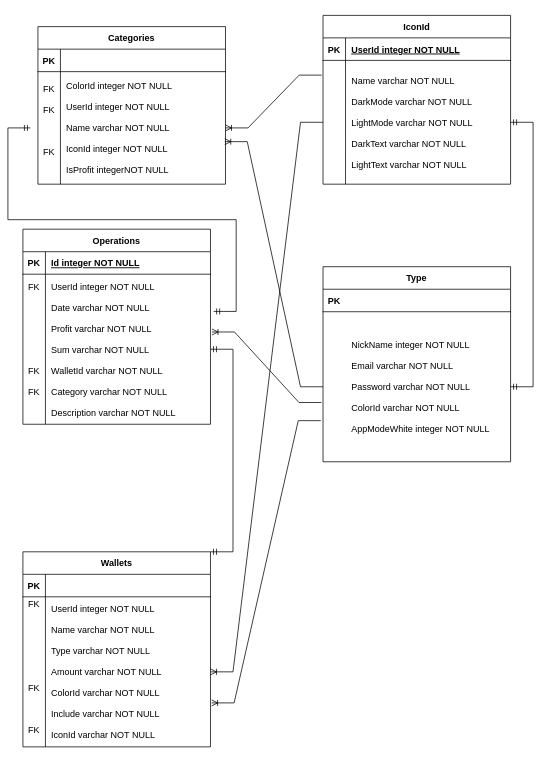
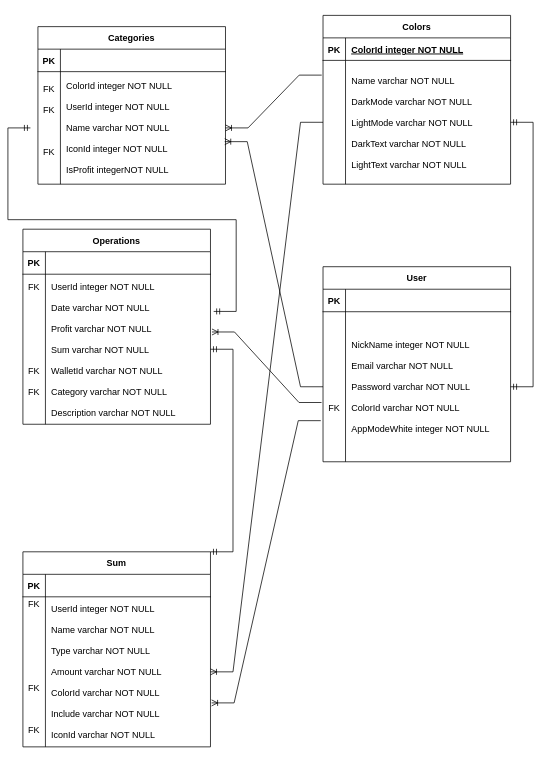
- <mxCell id="2" value="IconId" style="shape=table;startSize=30;container=1;collapsible=1;childLayout=tableLayout;fixedRows=1;rowLines=0;fontStyle=1;align=center;resizeLast=1;" vertex="1" parent="1"><mxGeometry x="430" y="20" width="250" height="225" as="geometry" /></mxCell>
+ <mxCell id="2" value="Colors" style="shape=table;startSize=30;container=1;collapsible=1;childLayout=tableLayout;fixedRows=1;rowLines=0;fontStyle=1;align=center;resizeLast=1;" vertex="1" parent="1"><mxGeometry x="430" y="20" width="250" height="225" as="geometry" /></mxCell>
- <mxCell id="5" value="UserId integer NOT NULL " style="shape=partialRectangle;overflow=hidden;connectable=0;fillColor=none;top=0;left=0;bottom=0;right=0;align=left;spacingLeft=6;fontStyle=5;" vertex="1" parent="3"><mxGeometry x="30" width="220" height="30" as="geometry"><mxRectangle width="220" height="30" as="alternateBounds" /></mxGeometry></mxCell>
+ <mxCell id="5" value="ColorId integer NOT NULL " style="shape=partialRectangle;overflow=hidden;connectable=0;fillColor=none;top=0;left=0;bottom=0;right=0;align=left;spacingLeft=6;fontStyle=5;" vertex="1" parent="3"><mxGeometry x="30" width="220" height="30" as="geometry"><mxRectangle width="220" height="30" as="alternateBounds" /></mxGeometry></mxCell>
- <mxCell id="12" value="Id integer NOT NULL " style="shape=partialRectangle;overflow=hidden;connectable=0;fillColor=none;top=0;left=0;bottom=0;right=0;align=left;spacingLeft=6;fontStyle=5;" vertex="1" parent="10"><mxGeometry x="30" width="220" height="30" as="geometry"><mxRectangle width="220" height="30" as="alternateBounds" /></mxGeometry></mxCell>
- <mxCell id="16" value="Type" style="shape=table;startSize=30;container=1;collapsible=1;childLayout=tableLayout;fixedRows=1;rowLines=0;fontStyle=1;align=center;resizeLast=1;" vertex="1" parent="1"><mxGeometry x="430" y="355" width="250" height="260" as="geometry" /></mxCell>
+ <mxCell id="16" value="User" style="shape=table;startSize=30;container=1;collapsible=1;childLayout=tableLayout;fixedRows=1;rowLines=0;fontStyle=1;align=center;resizeLast=1;" vertex="1" parent="1"><mxGeometry x="430" y="355" width="250" height="260" as="geometry" /></mxCell>
+ <mxCell id="20" value="&#10;&#10;&#10;&#10;&#10;&#10;FK&#10;&#10;" style="shape=partialRectangle;overflow=hidden;connectable=0;fillColor=none;top=0;left=0;bottom=0;right=0;" vertex="1" parent="19"><mxGeometry width="30" height="200" as="geometry"><mxRectangle width="30" height="200" as="alternateBounds" /></mxGeometry></mxCell>
- <mxCell id="22" value="Wallets" style="shape=table;startSize=30;container=1;collapsible=1;childLayout=tableLayout;fixedRows=1;rowLines=0;fontStyle=1;align=center;resizeLast=1;" vertex="1" parent="1"><mxGeometry x="30" y="735" width="250" height="260" as="geometry" /></mxCell>
+ <mxCell id="22" value="Sum" style="shape=table;startSize=30;container=1;collapsible=1;childLayout=tableLayout;fixedRows=1;rowLines=0;fontStyle=1;align=center;resizeLast=1;" vertex="1" parent="1"><mxGeometry x="30" y="735" width="250" height="260" as="geometry" /></mxCell>
